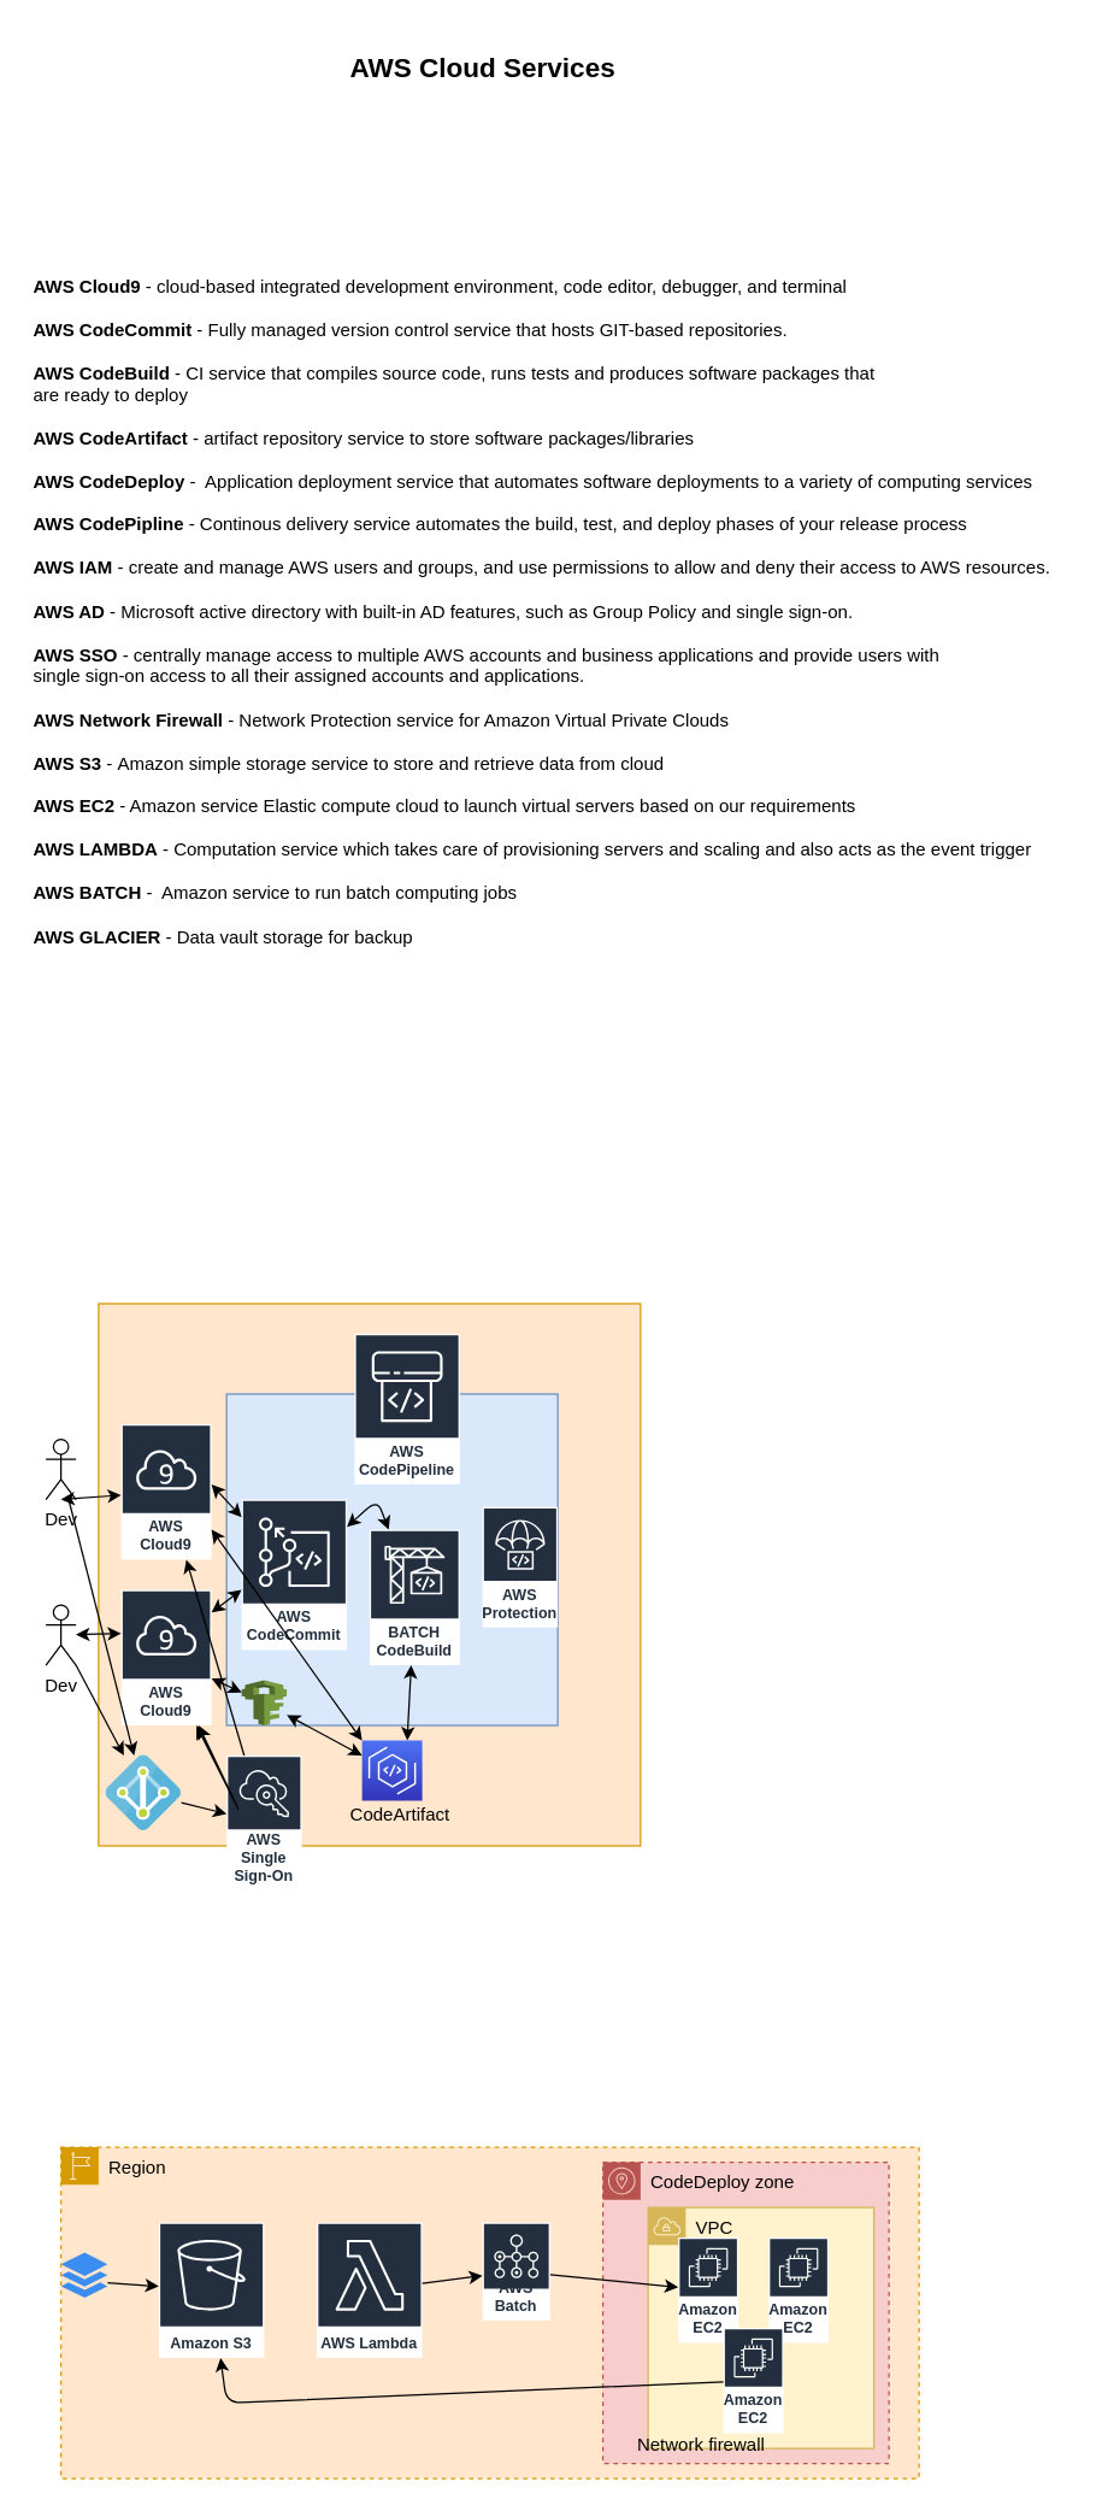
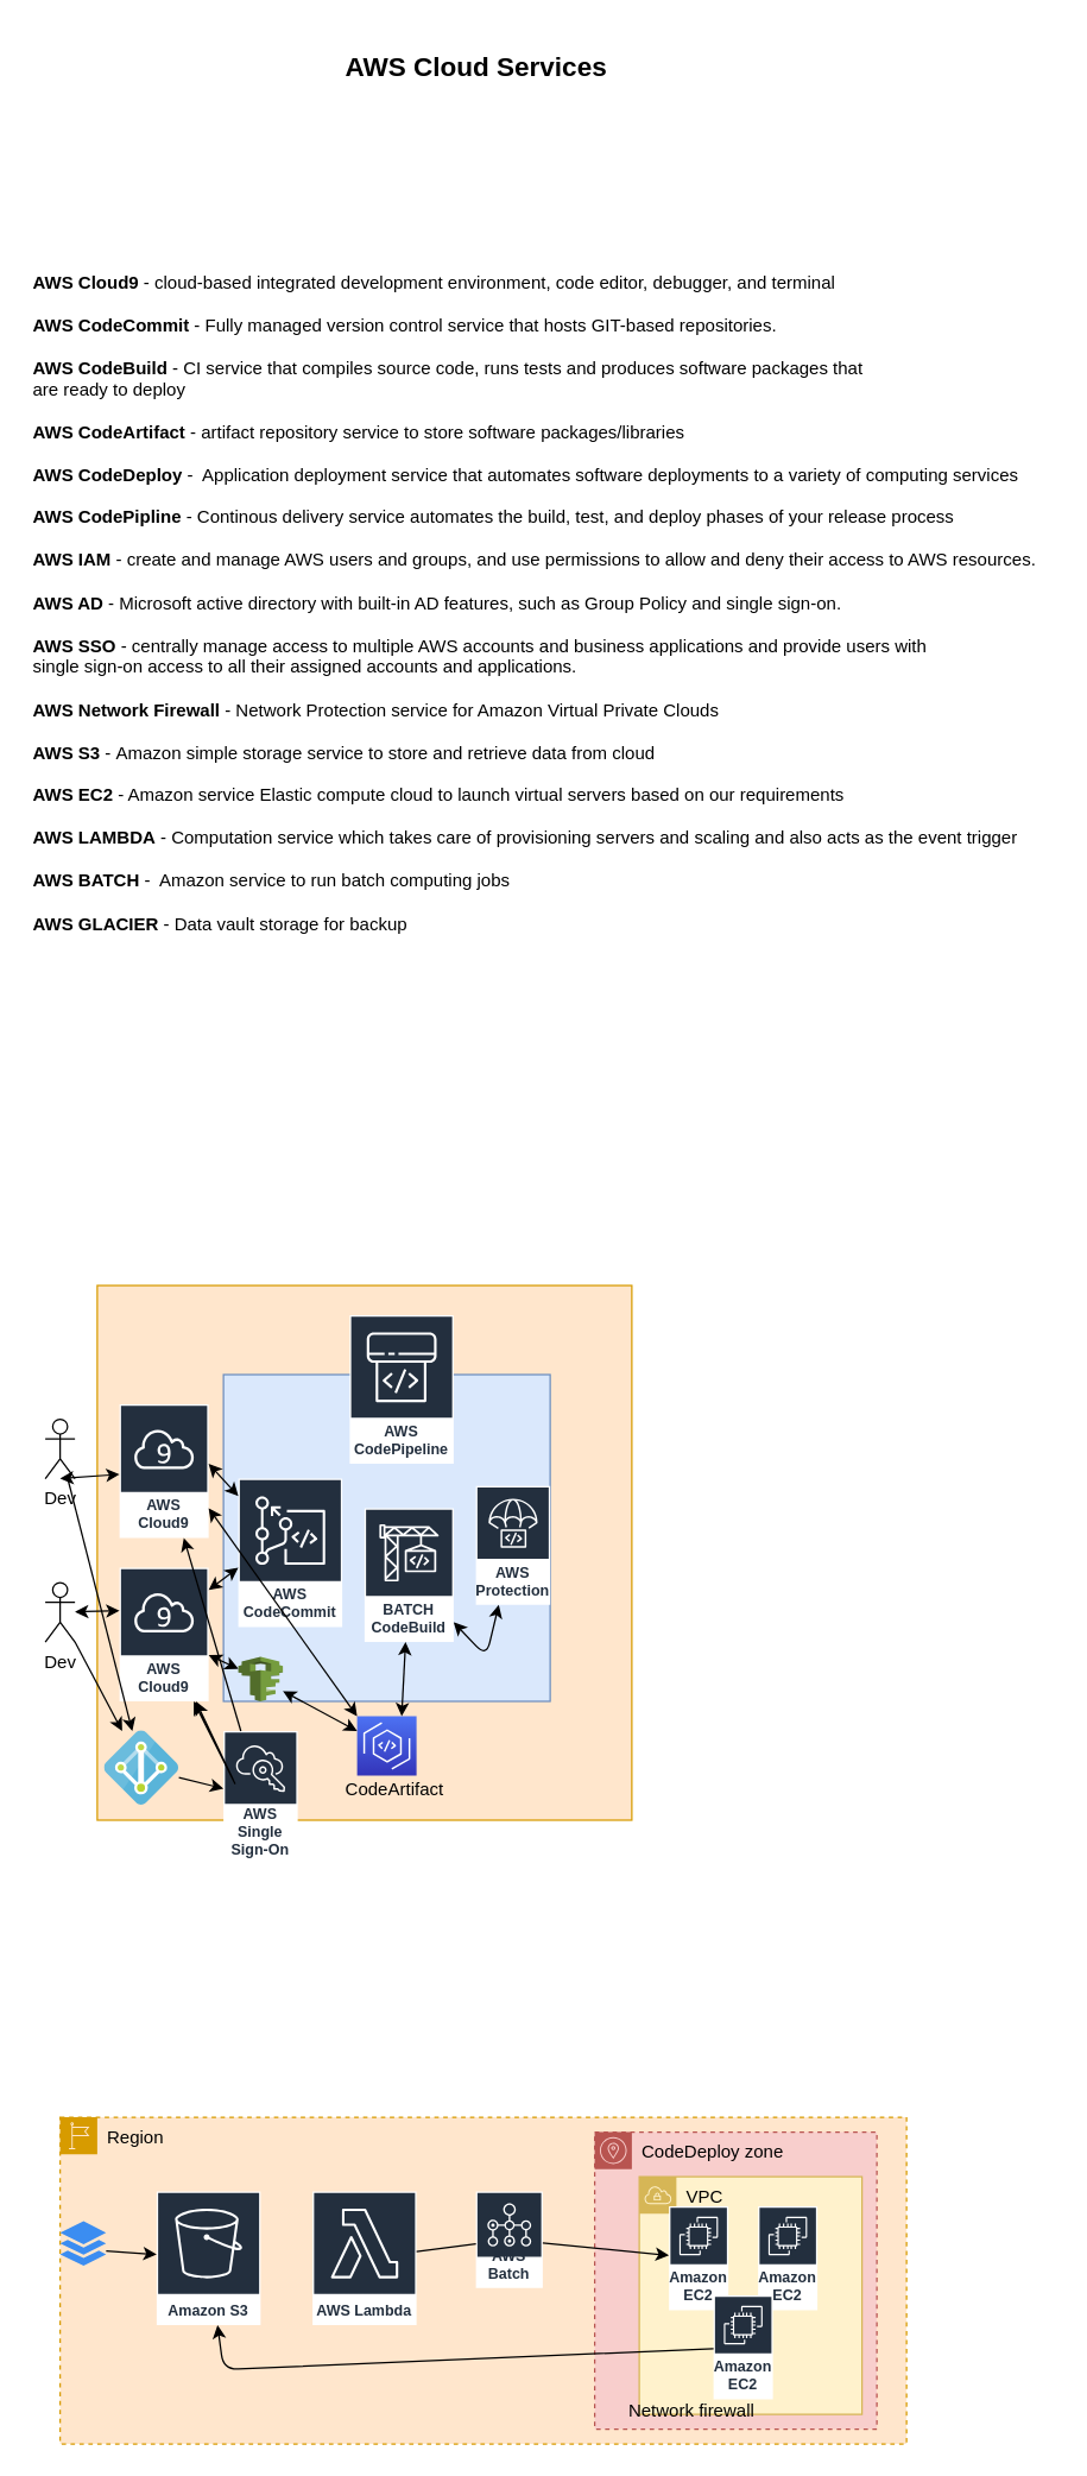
- <mxCell id="22" value="" style="endArrow=classic;startArrow=classic;html=1;" edge="1" source="7" target="11" parent="1"><mxGeometry width="50" height="50" relative="1" as="geometry"><mxPoint x="390" y="995" as="sourcePoint" /><mxPoint x="440" y="945" as="targetPoint" /><Array as="points"><mxPoint x="250" y="995" /></Array></mxGeometry></mxCell>
+ <mxCell id="19" value="" style="endArrow=classic;startArrow=classic;html=1;" edge="1" source="11" target="18" parent="1"><mxGeometry width="50" height="50" relative="1" as="geometry"><mxPoint x="410" y="945" as="sourcePoint" /><mxPoint x="460" y="895" as="targetPoint" /><Array as="points"><mxPoint x="327" y="1115" /></Array></mxGeometry></mxCell>
- <mxCell id="45" value="" style="endArrow=classic;html=1;" edge="1" source="39" target="40" parent="1"><mxGeometry width="50" height="50" relative="1" as="geometry"><mxPoint x="240" y="1705" as="sourcePoint" /><mxPoint x="290" y="1655" as="targetPoint" /></mxGeometry></mxCell>
+ <mxCell id="45" value="" style="endArrow=none;html=1;" edge="1" source="39" target="40" parent="1"><mxGeometry width="50" height="50" relative="1" as="geometry"><mxPoint x="240" y="1705" as="sourcePoint" /><mxPoint x="290" y="1655" as="targetPoint" /></mxGeometry></mxCell>
